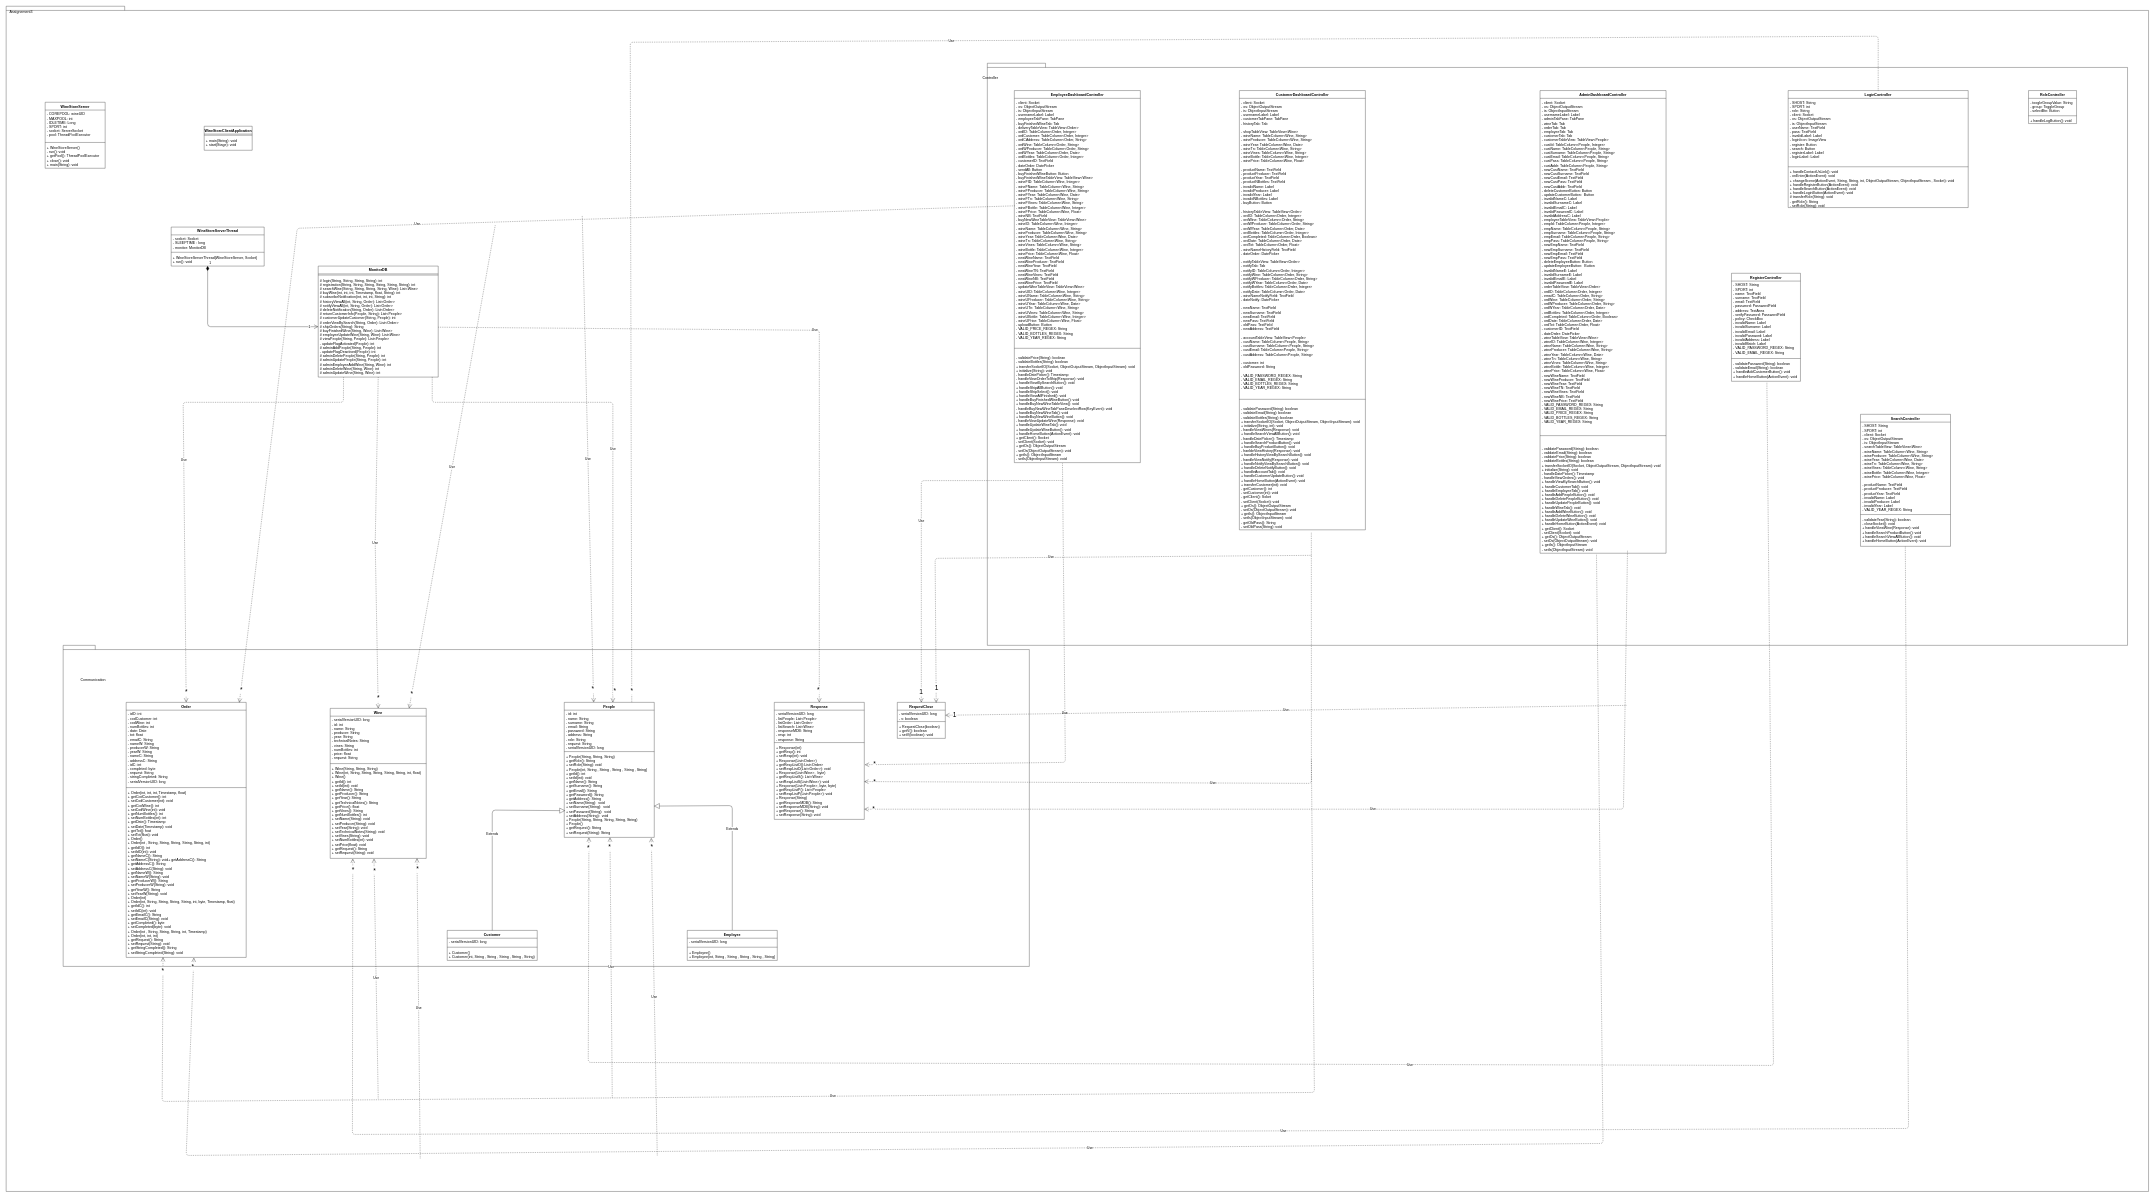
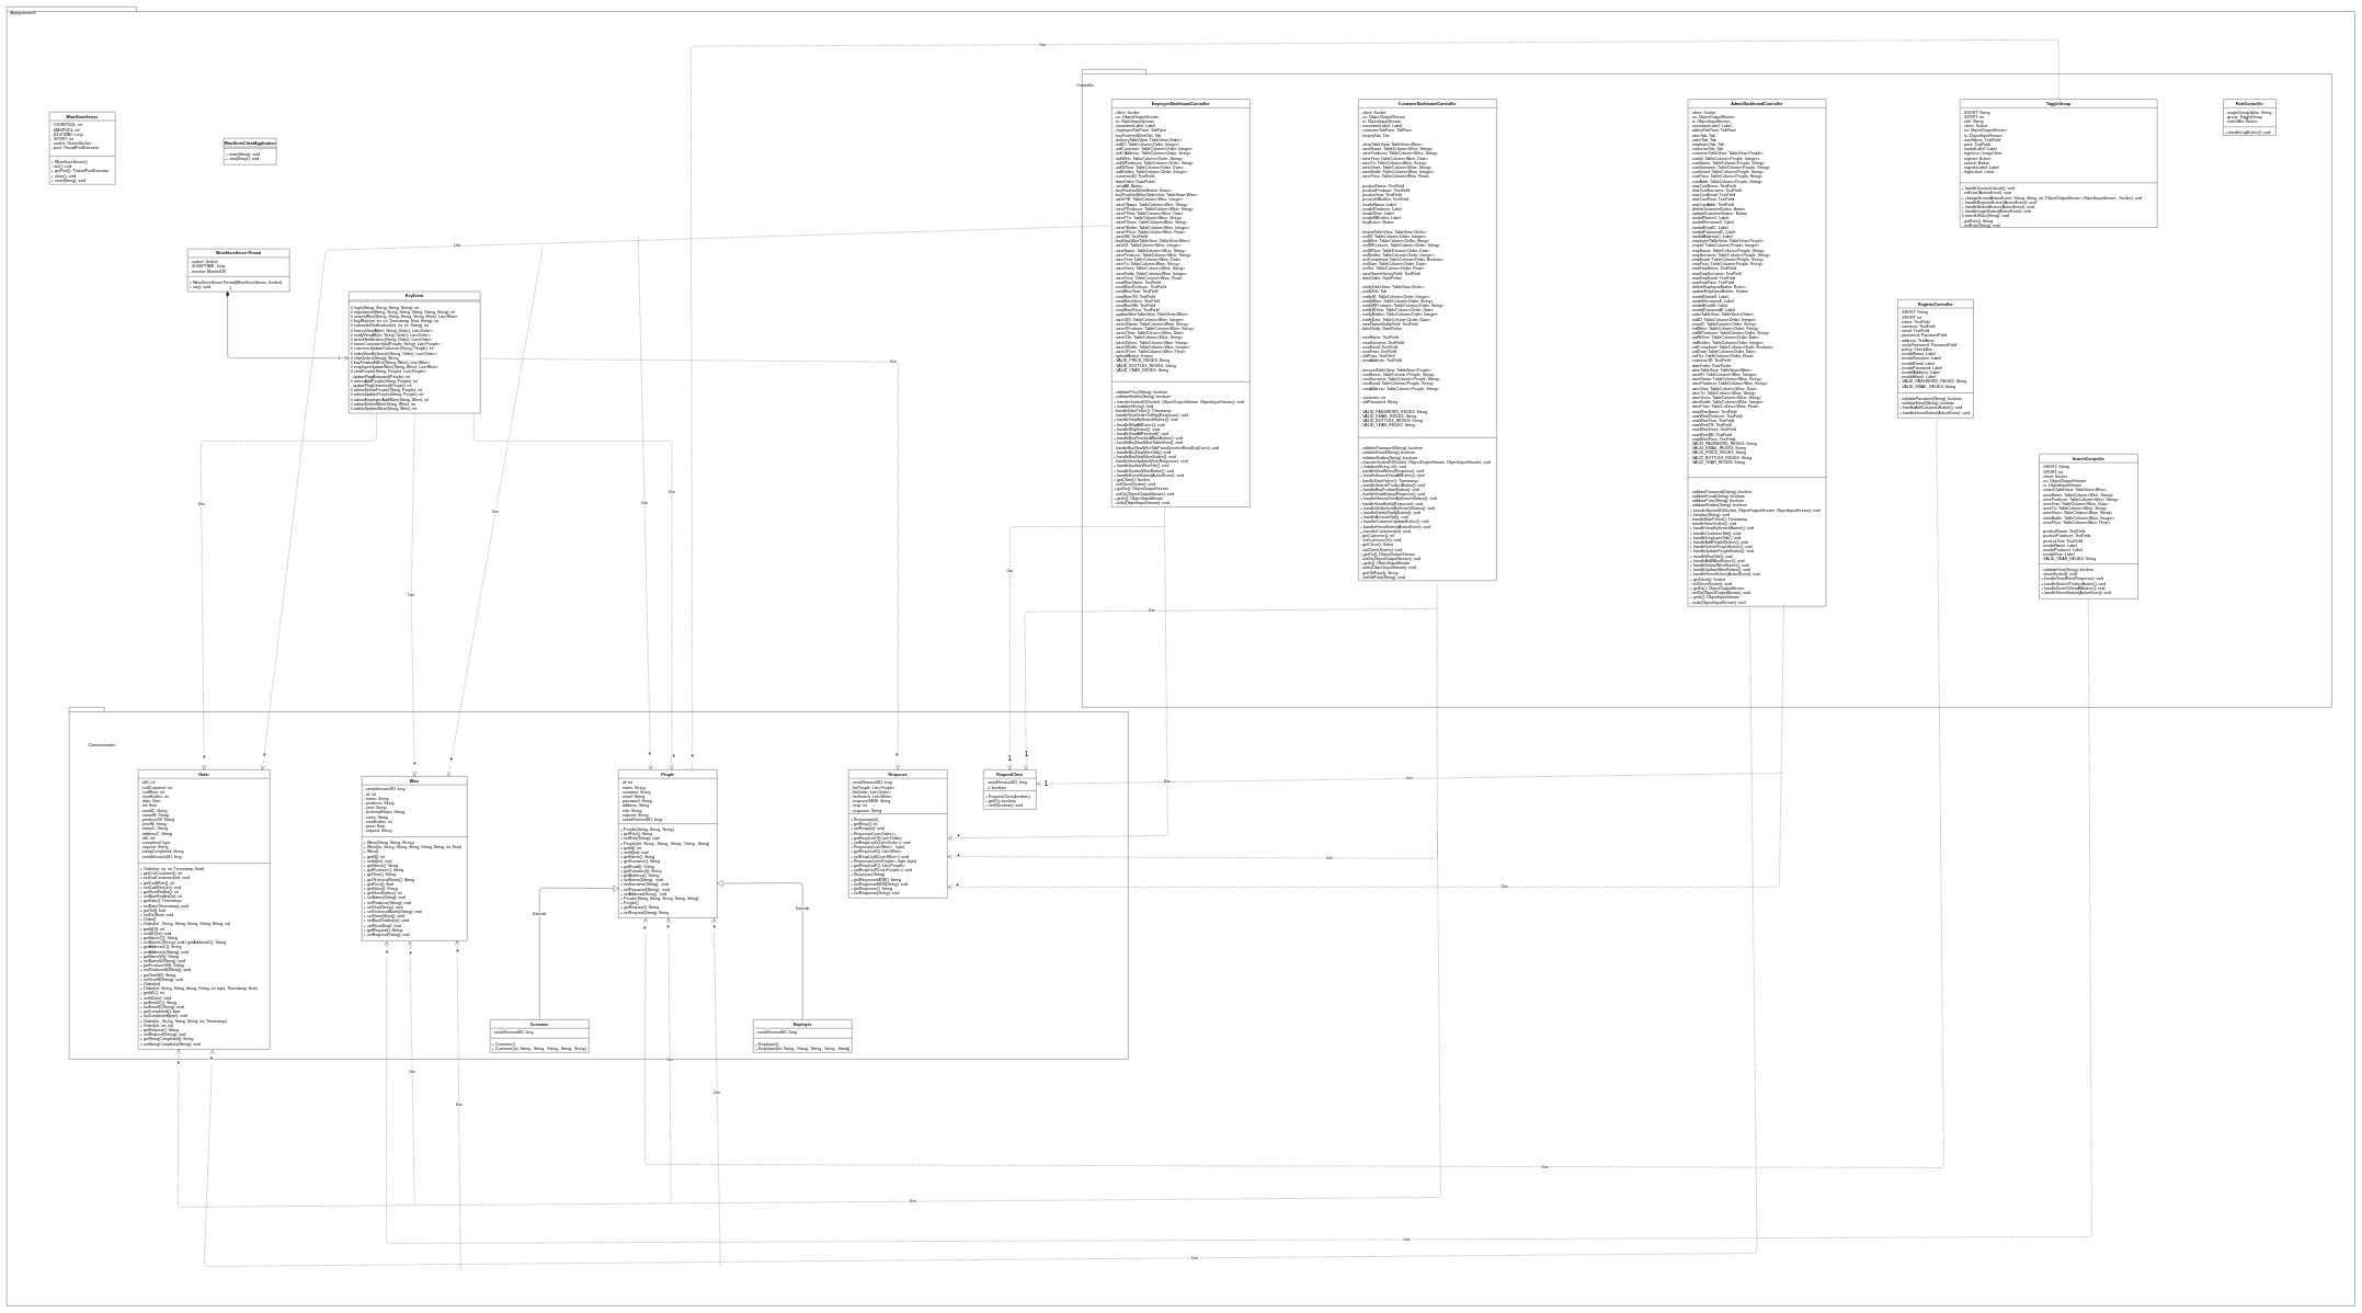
- <mxCell id="10" value="LoginController" style="swimlane;fontStyle=1;align=center;verticalAlign=top;childLayout=stackLayout;horizontal=1;startSize=26;horizontalStack=0;resizeParent=1;resizeParentMax=0;resizeLast=0;collapsible=1;marginBottom=0;" parent="1" vertex="1"><mxGeometry x="5959" y="301" width="600" height="390" as="geometry" /></mxCell>
+ <mxCell id="10" value="ToggleGroup" style="swimlane;fontStyle=1;align=center;verticalAlign=top;childLayout=stackLayout;horizontal=1;startSize=26;horizontalStack=0;resizeParent=1;resizeParentMax=0;resizeLast=0;collapsible=1;marginBottom=0;" parent="1" vertex="1"><mxGeometry x="5959" y="301" width="600" height="390" as="geometry" /></mxCell>
- <mxCell id="35" value="- COREPOOL: wineUID&#10;- MAXPOOL: int&#10;- IDLETIME: Long&#10;- SPORT: int&#10;- socket: ServerSocket &#10;- pool: ThreadPoolExecutor&#10;" style="text;strokeColor=none;fillColor=none;align=left;verticalAlign=top;spacingLeft=4;spacingRight=4;overflow=hidden;rotatable=0;points=[[0,0.5],[1,0.5]];portConstraint=eastwest;" parent="34" vertex="1"><mxGeometry y="26" width="200" height="104" as="geometry" /></mxCell>
+ <mxCell id="35" value="- COREPOOL: int&#10;- MAXPOOL: int&#10;- IDLETIME: Long&#10;- SPORT: int&#10;- socket: ServerSocket &#10;- pool: ThreadPoolExecutor&#10;" style="text;strokeColor=none;fillColor=none;align=left;verticalAlign=top;spacingLeft=4;spacingRight=4;overflow=hidden;rotatable=0;points=[[0,0.5],[1,0.5]];portConstraint=eastwest;" parent="34" vertex="1"><mxGeometry y="26" width="200" height="104" as="geometry" /></mxCell>
- <mxCell id="22" value="MonitorDB" style="swimlane;fontStyle=1;align=center;verticalAlign=top;childLayout=stackLayout;horizontal=1;startSize=26;horizontalStack=0;resizeParent=1;resizeParentMax=0;resizeLast=0;collapsible=1;marginBottom=0;" parent="1" vertex="1"><mxGeometry x="1060" y="886" width="400" height="370" as="geometry" /></mxCell>
+ <mxCell id="22" value="KeyEvent" style="swimlane;fontStyle=1;align=center;verticalAlign=top;childLayout=stackLayout;horizontal=1;startSize=26;horizontalStack=0;resizeParent=1;resizeParentMax=0;resizeLast=0;collapsible=1;marginBottom=0;" parent="1" vertex="1"><mxGeometry x="1060" y="886" width="400" height="370" as="geometry" /></mxCell>
